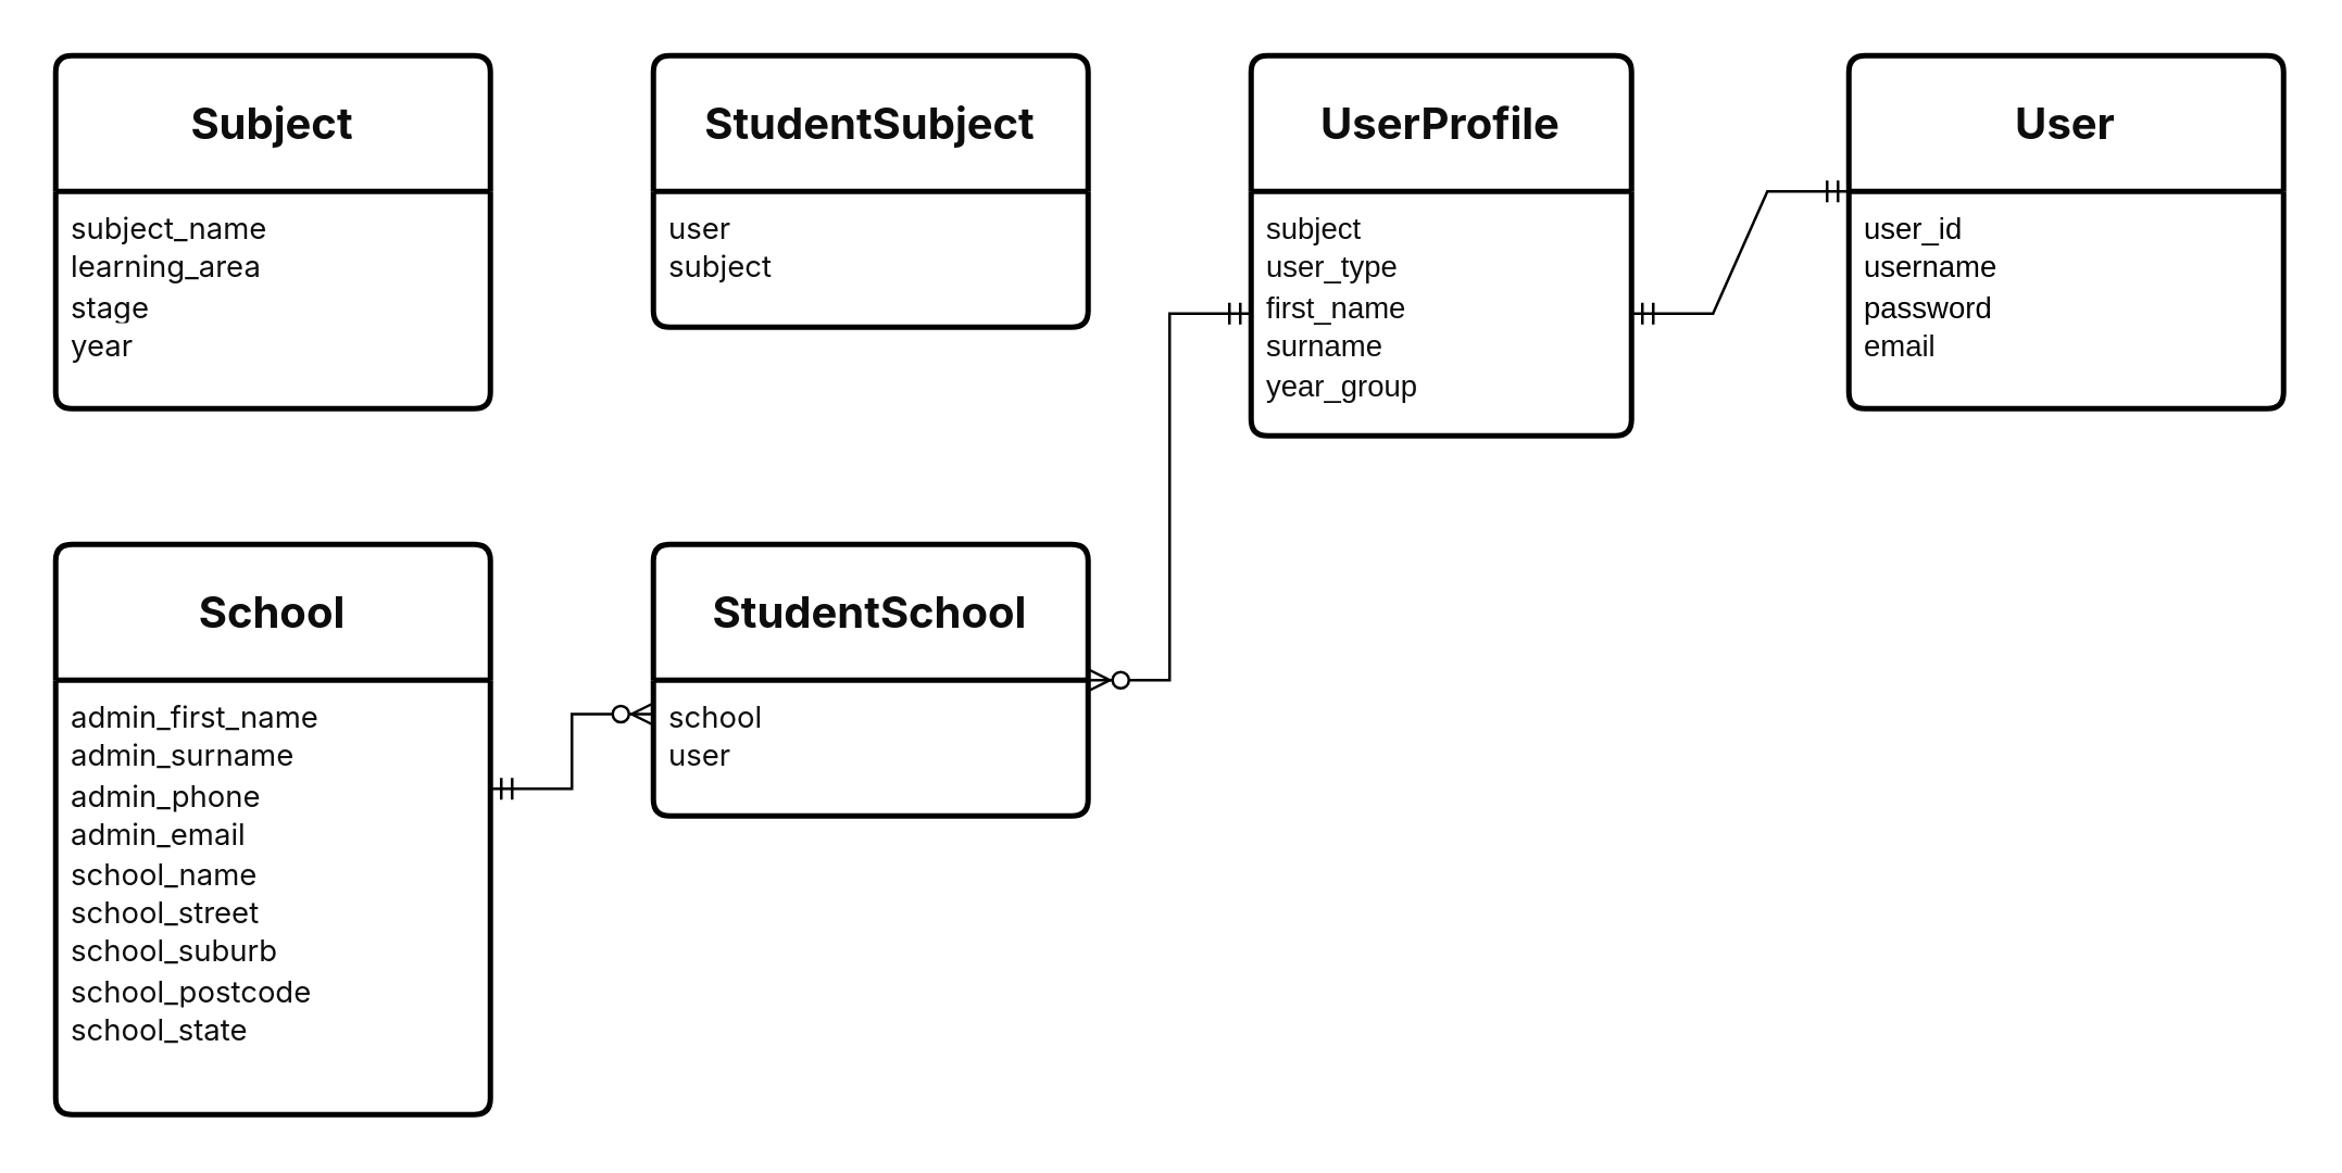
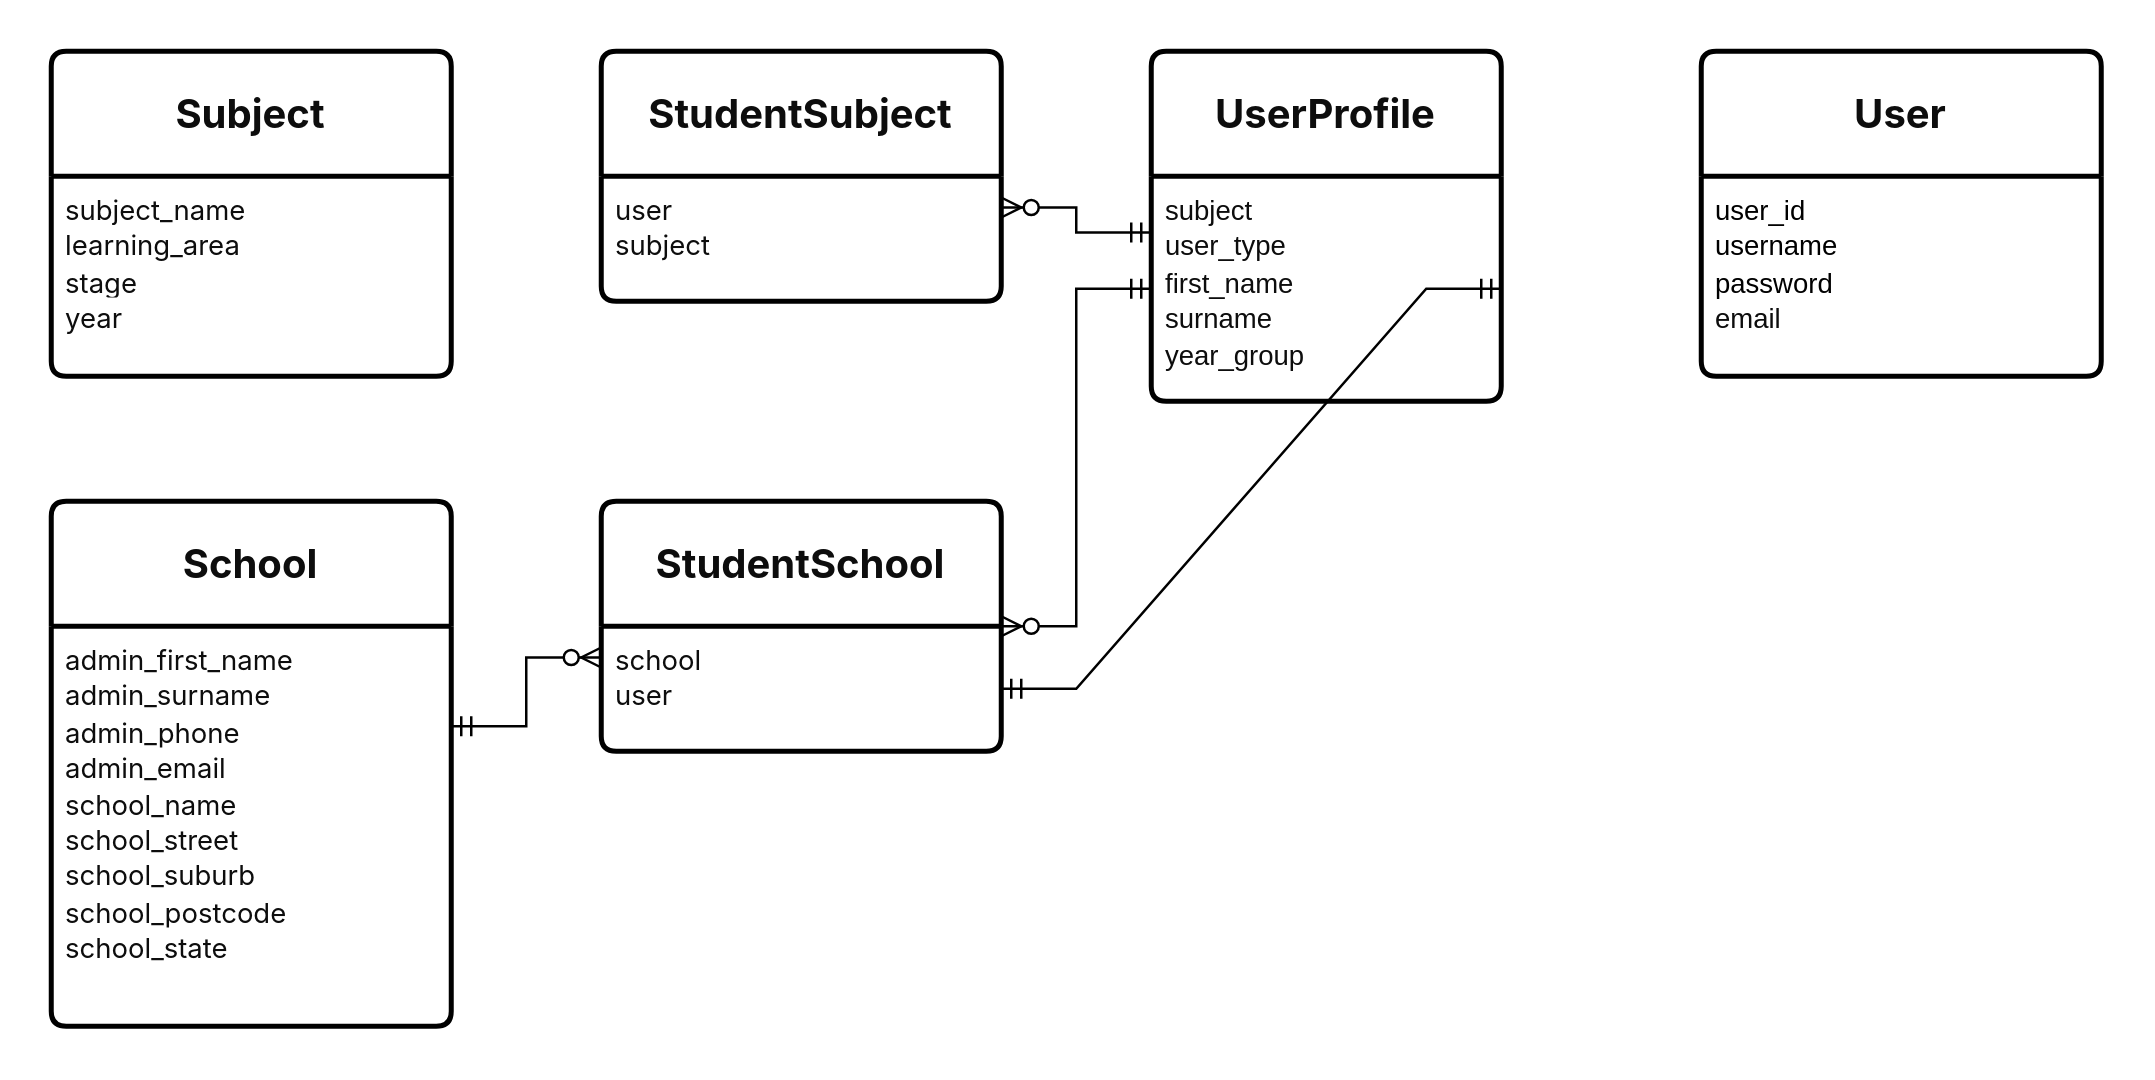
+ <mxCell id="13" value="" style="edgeStyle=entityRelationEdgeStyle;fontSize=12;html=1;endArrow=ERzeroToMany;startArrow=ERmandOne;rounded=0;entryX=1;entryY=0.25;entryDx=0;entryDy=0;exitX=0;exitY=0.25;exitDx=0;exitDy=0;" parent="1" source="3" target="12" edge="1"><mxGeometry width="100" height="100" relative="1" as="geometry"><mxPoint x="290" y="410" as="sourcePoint" /><mxPoint x="390" y="310" as="targetPoint" /></mxGeometry></mxCell>
- <mxCell id="6" value="" style="edgeStyle=entityRelationEdgeStyle;fontSize=12;html=1;endArrow=ERmandOne;startArrow=ERmandOne;rounded=0;exitX=1;exitY=0.5;exitDx=0;exitDy=0;entryX=0;entryY=0;entryDx=0;entryDy=0;" parent="1" source="3" target="5" edge="1"><mxGeometry width="100" height="100" relative="1" as="geometry"><mxPoint x="580" y="410" as="sourcePoint" /><mxPoint x="680" y="310" as="targetPoint" /></mxGeometry></mxCell>
+ <mxCell id="6" value="" style="edgeStyle=entityRelationEdgeStyle;fontSize=12;html=1;endArrow=ERmandOne;startArrow=ERmandOne;rounded=0;exitX=1;exitY=0.5;exitDx=0;exitDy=0;" parent="1" source="3" target="15" edge="1"><mxGeometry width="100" height="100" relative="1" as="geometry"><mxPoint x="580" y="410" as="sourcePoint" /><mxPoint x="680" y="310" as="targetPoint" /></mxGeometry></mxCell>
